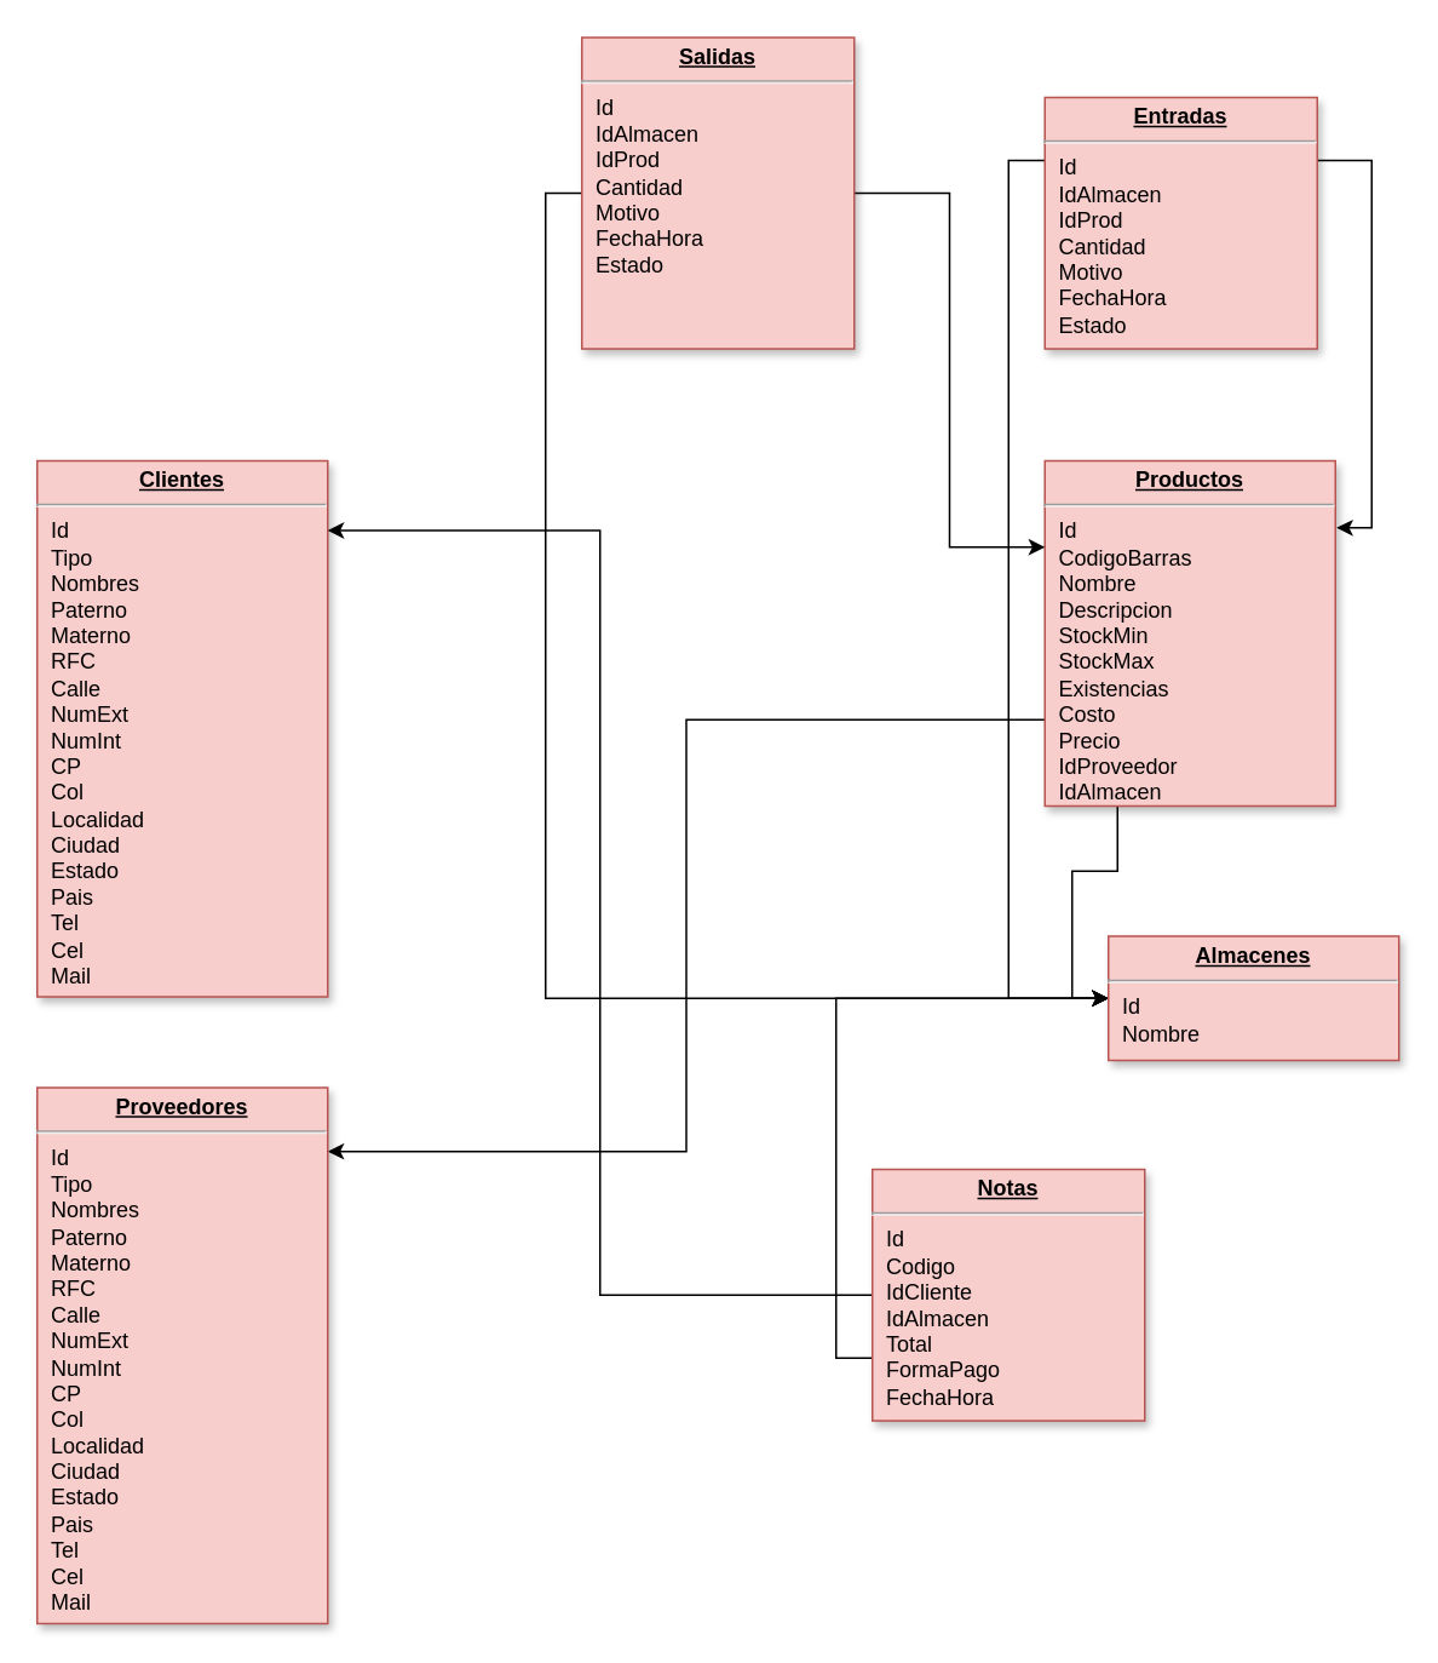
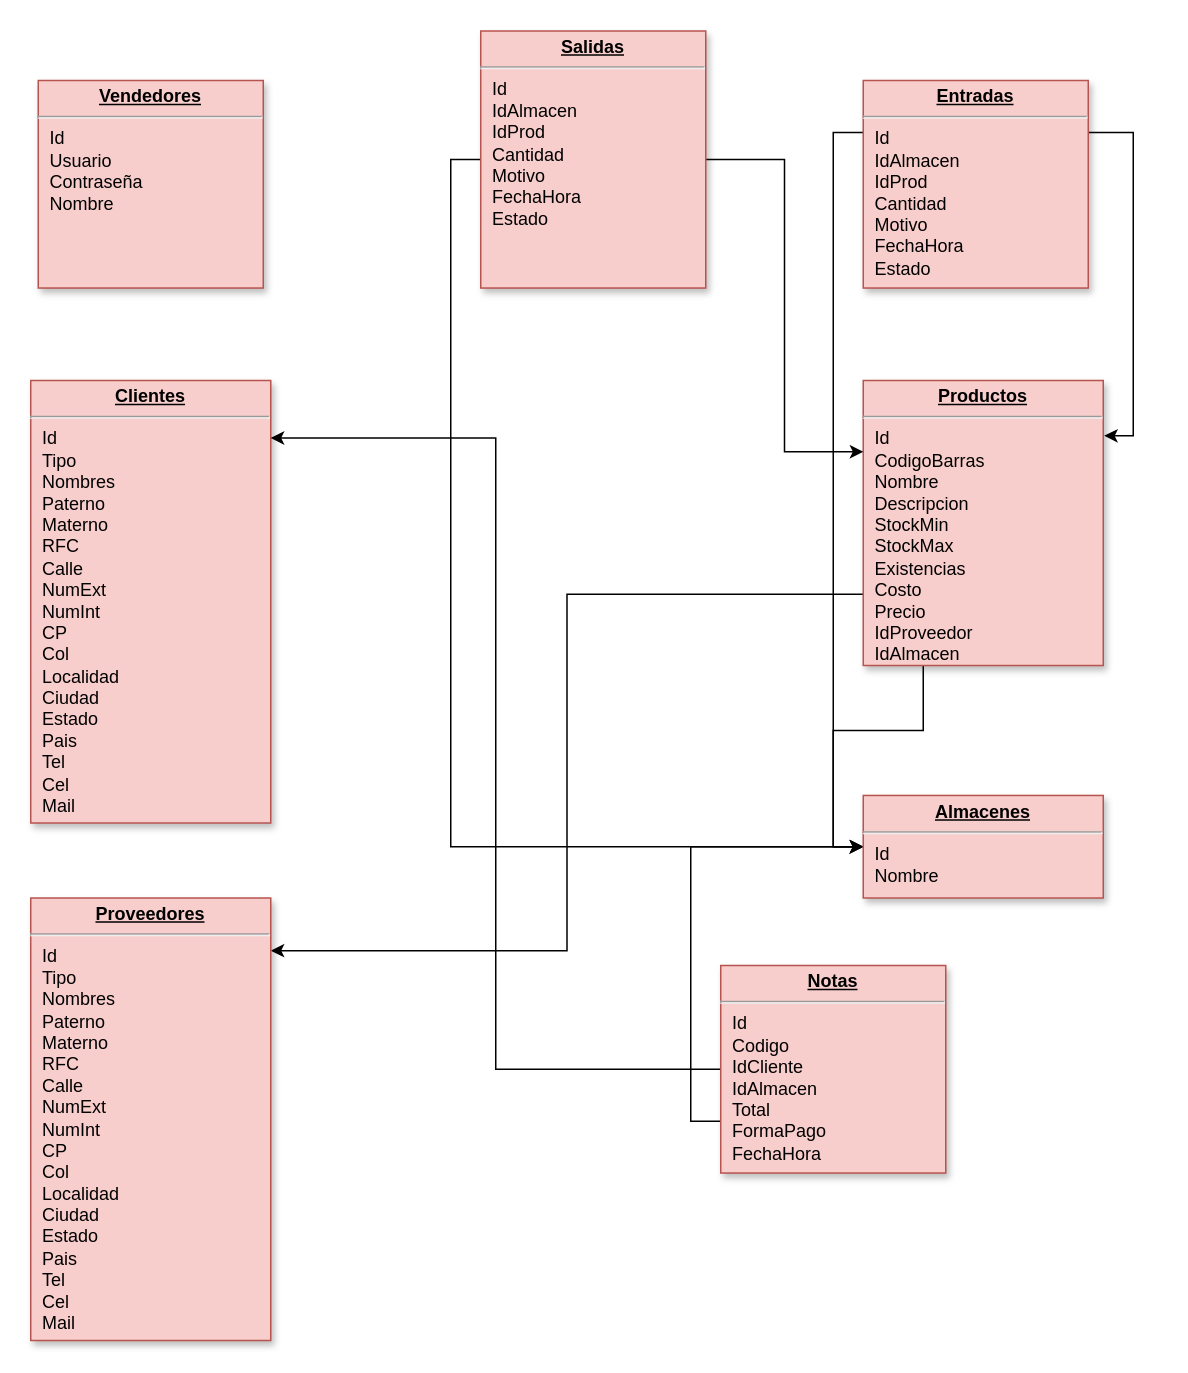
+ <mxCell id="17" value="&lt;p style=&quot;margin: 0px ; margin-top: 4px ; text-align: center ; text-decoration: underline&quot;&gt;&lt;b&gt;Vendedores&lt;/b&gt;&lt;/p&gt;&lt;hr&gt;&lt;p style=&quot;margin: 0px ; margin-left: 8px&quot;&gt;Id&lt;/p&gt;&lt;p style=&quot;margin: 0px ; margin-left: 8px&quot;&gt;Usuario&lt;/p&gt;&lt;p style=&quot;margin: 0px ; margin-left: 8px&quot;&gt;Contraseña&lt;/p&gt;&lt;p style=&quot;margin: 0px ; margin-left: 8px&quot;&gt;Nombre&lt;/p&gt;" style="verticalAlign=top;align=left;overflow=fill;fontSize=12;fontFamily=Helvetica;html=1;strokeColor=#b85450;shadow=1;fillColor=#f8cecc;" vertex="1" parent="1"><mxGeometry x="25" y="53" width="150" height="138.36" as="geometry" /></mxCell>
- <mxCell id="18" value="&lt;p style=&quot;margin: 0px ; margin-top: 4px ; text-align: center ; text-decoration: underline&quot;&gt;&lt;strong&gt;Almacenes&lt;/strong&gt;&lt;/p&gt;&lt;hr&gt;&lt;p style=&quot;margin: 0px ; margin-left: 8px&quot;&gt;Id&lt;/p&gt;&lt;p style=&quot;margin: 0px ; margin-left: 8px&quot;&gt;Nombre&lt;/p&gt;" style="verticalAlign=top;align=left;overflow=fill;fontSize=12;fontFamily=Helvetica;html=1;strokeColor=#b85450;shadow=1;fillColor=#f8cecc;" parent="1" vertex="1"><mxGeometry x="610" y="514.64" width="160" height="68.36" as="geometry" /></mxCell>
+ <mxCell id="18" value="&lt;p style=&quot;margin: 0px ; margin-top: 4px ; text-align: center ; text-decoration: underline&quot;&gt;&lt;strong&gt;Almacenes&lt;/strong&gt;&lt;/p&gt;&lt;hr&gt;&lt;p style=&quot;margin: 0px ; margin-left: 8px&quot;&gt;Id&lt;/p&gt;&lt;p style=&quot;margin: 0px ; margin-left: 8px&quot;&gt;Nombre&lt;/p&gt;" style="verticalAlign=top;align=left;overflow=fill;fontSize=12;fontFamily=Helvetica;html=1;strokeColor=#b85450;shadow=1;fillColor=#f8cecc;" parent="1" vertex="1"><mxGeometry x="575" y="529.64" width="160" height="68.36" as="geometry" /></mxCell>
